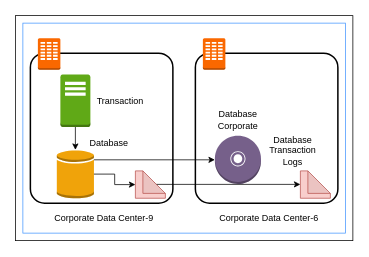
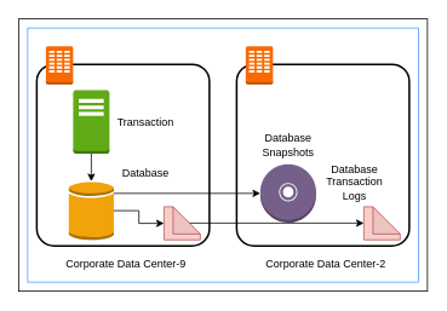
- <mxCell id="15" value="Database Corporate" style="text;html=1;strokeColor=none;fillColor=none;align=center;verticalAlign=middle;whiteSpace=wrap;rounded=0;" vertex="1" parent="1"><mxGeometry x="296.75" y="148.5" width="40" height="20" as="geometry" /></mxCell>
+ <mxCell id="15" value="Database Snapshots" style="text;html=1;strokeColor=none;fillColor=none;align=center;verticalAlign=middle;whiteSpace=wrap;rounded=0;" vertex="1" parent="1"><mxGeometry x="296.75" y="148.5" width="40" height="20" as="geometry" /></mxCell>
- <mxCell id="11" value="Database" style="text;html=1;strokeColor=none;fillColor=none;align=center;verticalAlign=middle;whiteSpace=wrap;rounded=0;" vertex="1" parent="1"><mxGeometry x="124.75" y="180" width="40" height="20" as="geometry" /></mxCell>
+ <mxCell id="11" value="Database" style="text;html=1;strokeColor=none;fillColor=none;align=center;verticalAlign=middle;whiteSpace=wrap;rounded=0;" vertex="1" parent="1"><mxGeometry x="139.75" y="180" width="40" height="20" as="geometry" /></mxCell>
- <mxCell id="14" value="Corporate Data Center-6&amp;nbsp;" style="text;html=1;strokeColor=none;fillColor=none;align=center;verticalAlign=middle;whiteSpace=wrap;rounded=0;" vertex="1" parent="1"><mxGeometry x="290" y="280" width="140" height="20" as="geometry" /></mxCell>
+ <mxCell id="14" value="Corporate Data Center-2&amp;nbsp;" style="text;html=1;strokeColor=none;fillColor=none;align=center;verticalAlign=middle;whiteSpace=wrap;rounded=0;" vertex="1" parent="1"><mxGeometry x="290" y="280" width="140" height="20" as="geometry" /></mxCell>
